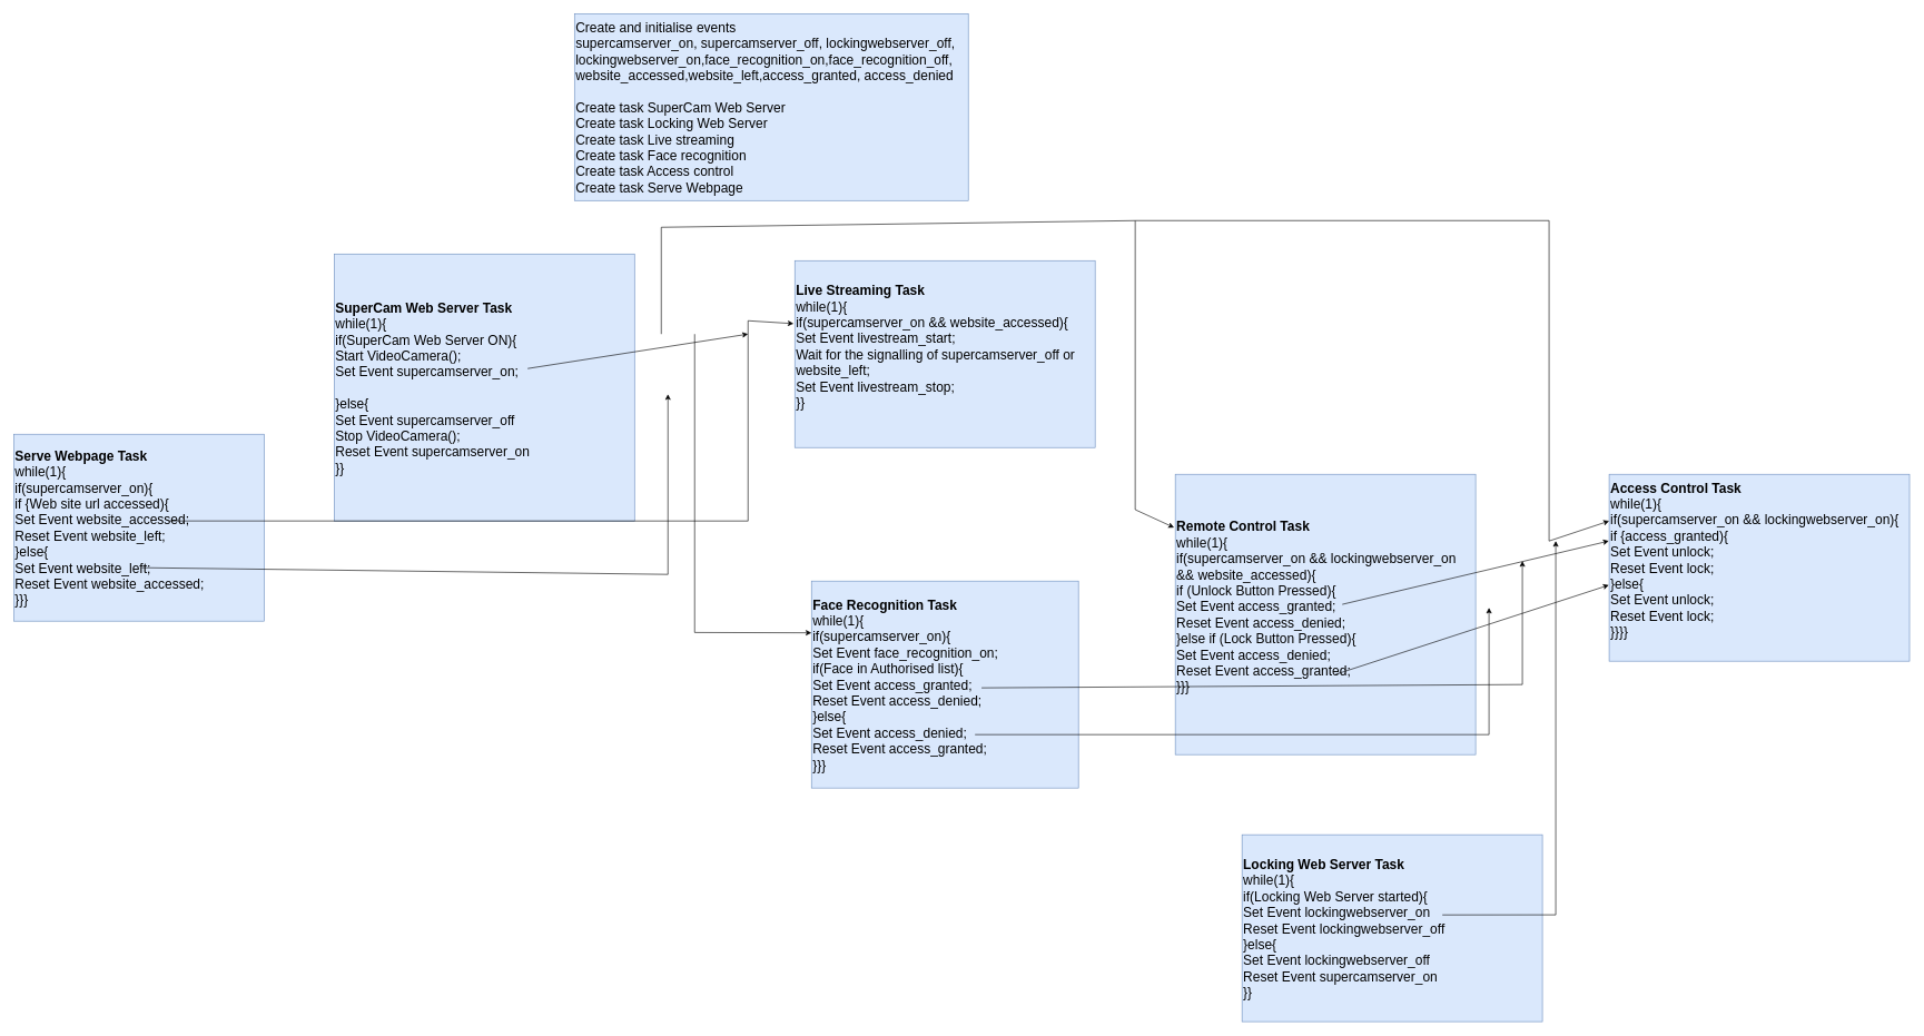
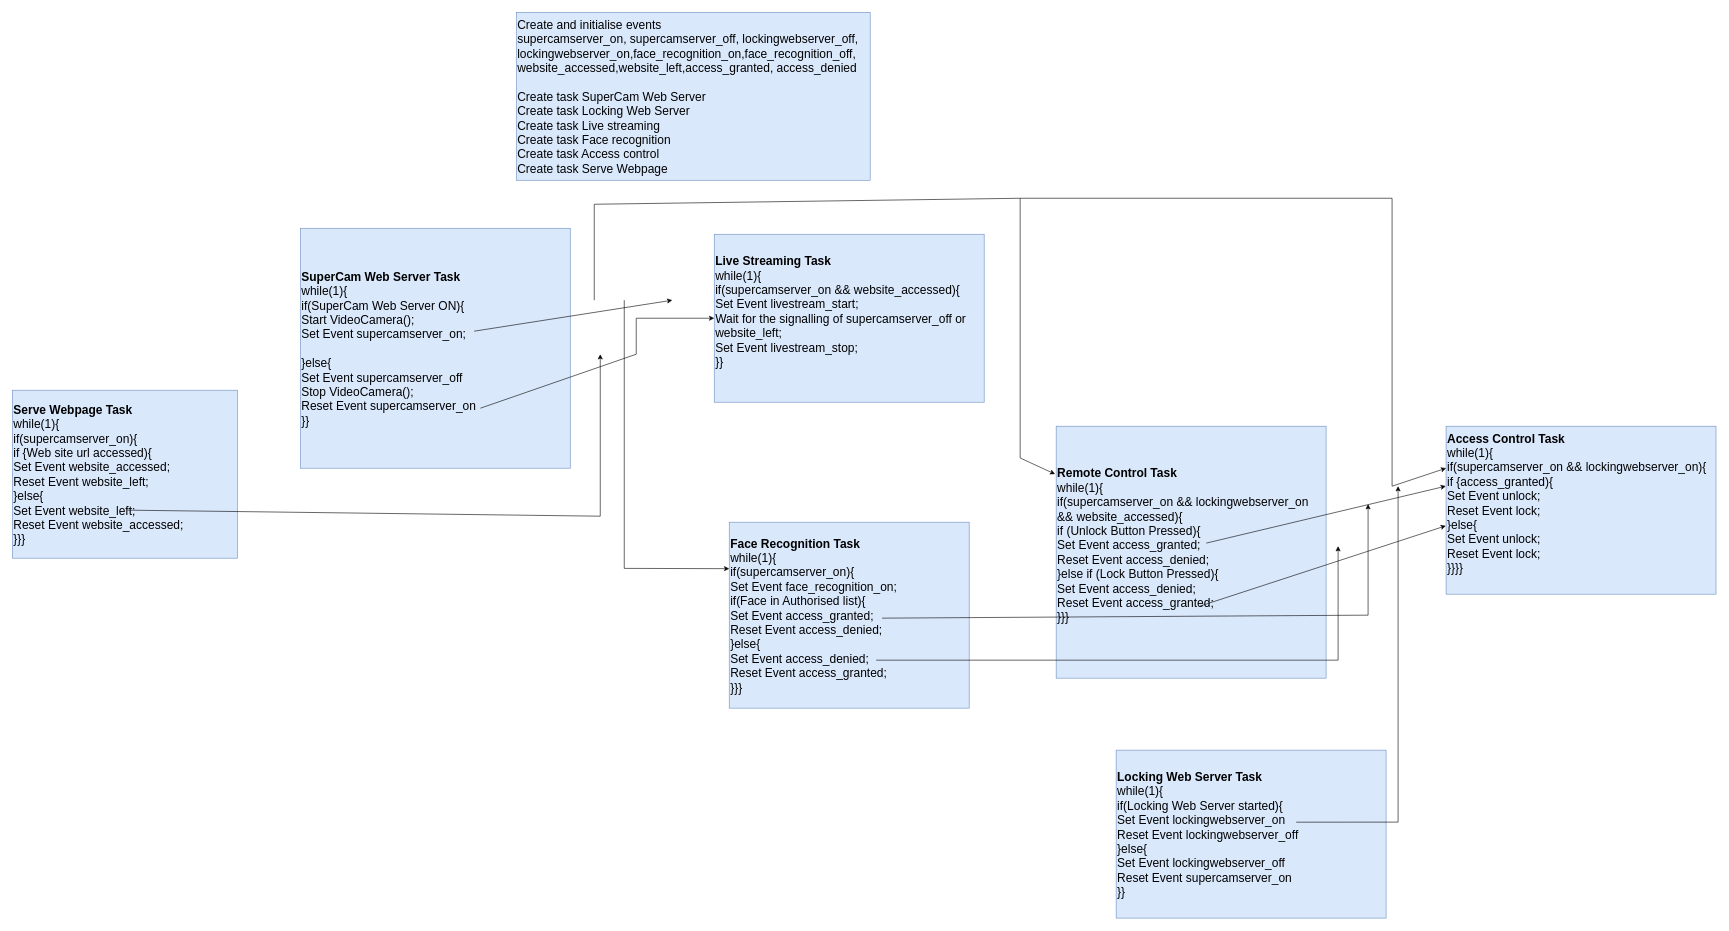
- <mxCell id="11" value="" style="endArrow=classic;html=1;rounded=0;exitX=0.622;exitY=0.464;exitDx=0;exitDy=0;exitPerimeter=0;entryX=-0.004;entryY=0.337;entryDx=0;entryDy=0;entryPerimeter=0;" edge="1" parent="1" source="7" target="8"><mxGeometry width="50" height="50" relative="1" as="geometry"><mxPoint x="610" y="950" as="sourcePoint" /><mxPoint x="1150" y="820" as="targetPoint" /><Array as="points"><mxPoint x="1120" y="780" /><mxPoint x="1120" y="480" /></Array></mxGeometry></mxCell>
+ <mxCell id="12" value="" style="endArrow=classic;html=1;rounded=0;entryX=0;entryY=0.5;entryDx=0;entryDy=0;exitX=0.667;exitY=0.75;exitDx=0;exitDy=0;exitPerimeter=0;" edge="1" parent="1" source="3" target="8"><mxGeometry width="50" height="50" relative="1" as="geometry"><mxPoint x="970" y="710" as="sourcePoint" /><mxPoint x="1020" y="660" as="targetPoint" /><Array as="points"><mxPoint x="1060" y="590" /><mxPoint x="1060" y="530" /></Array></mxGeometry></mxCell>
